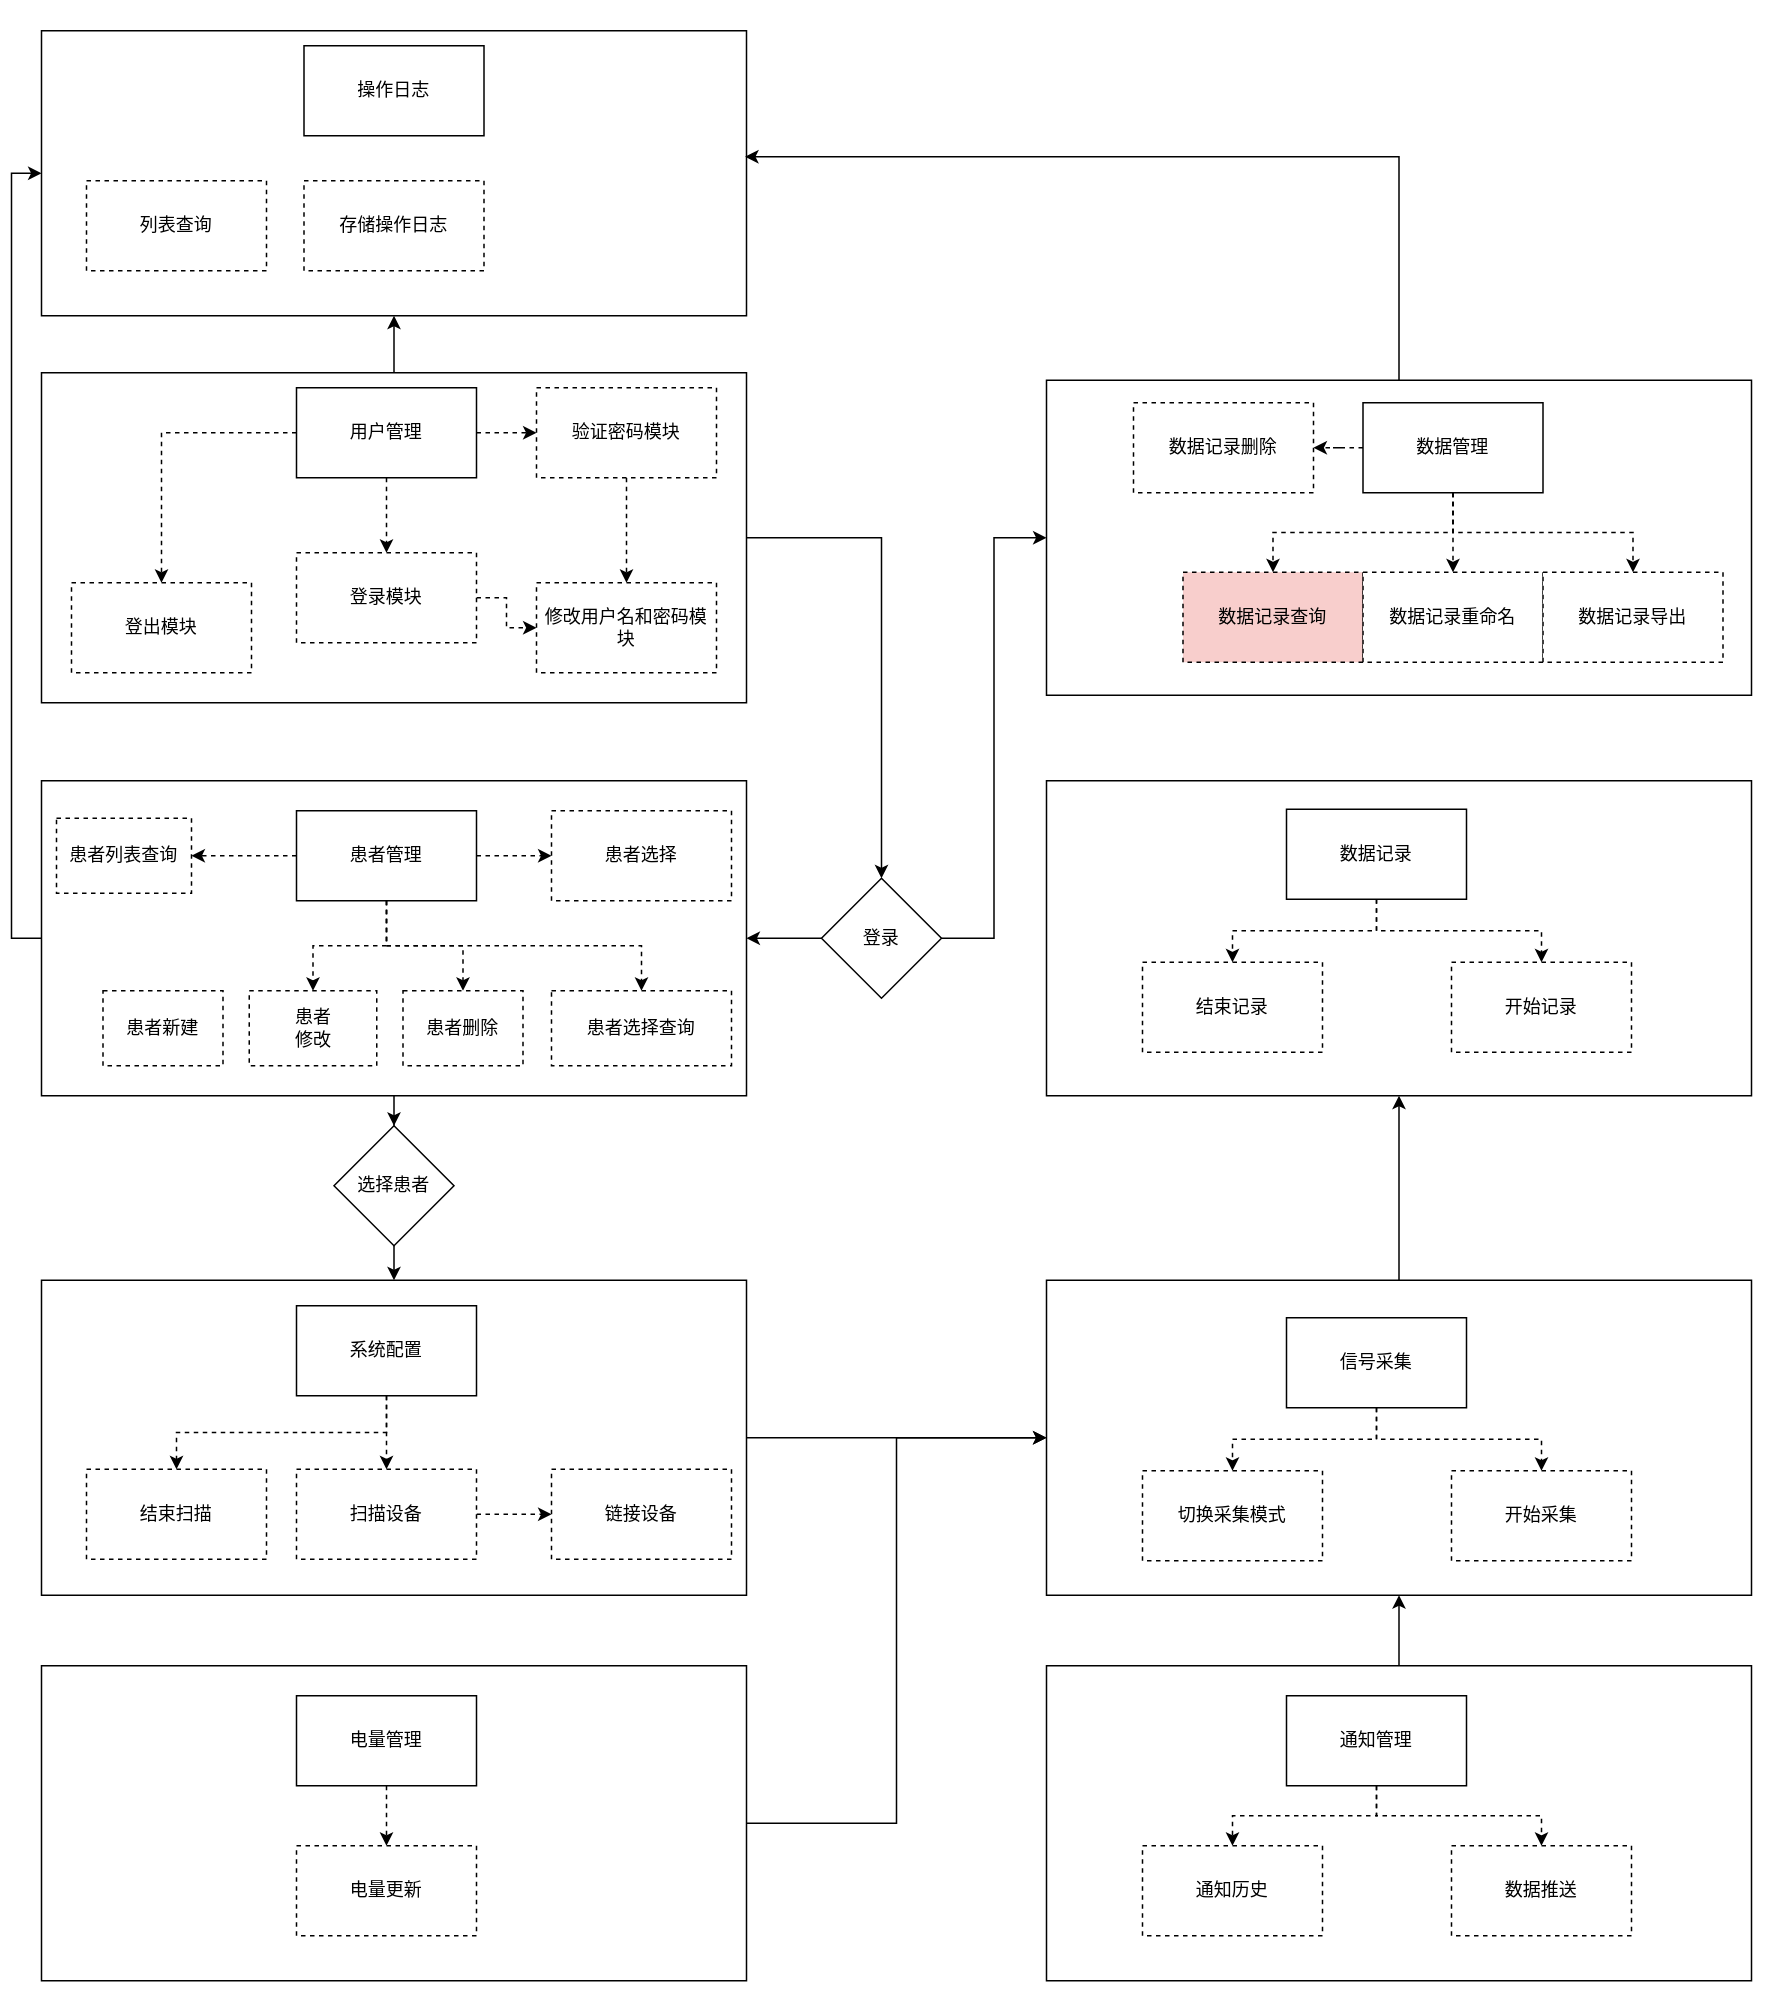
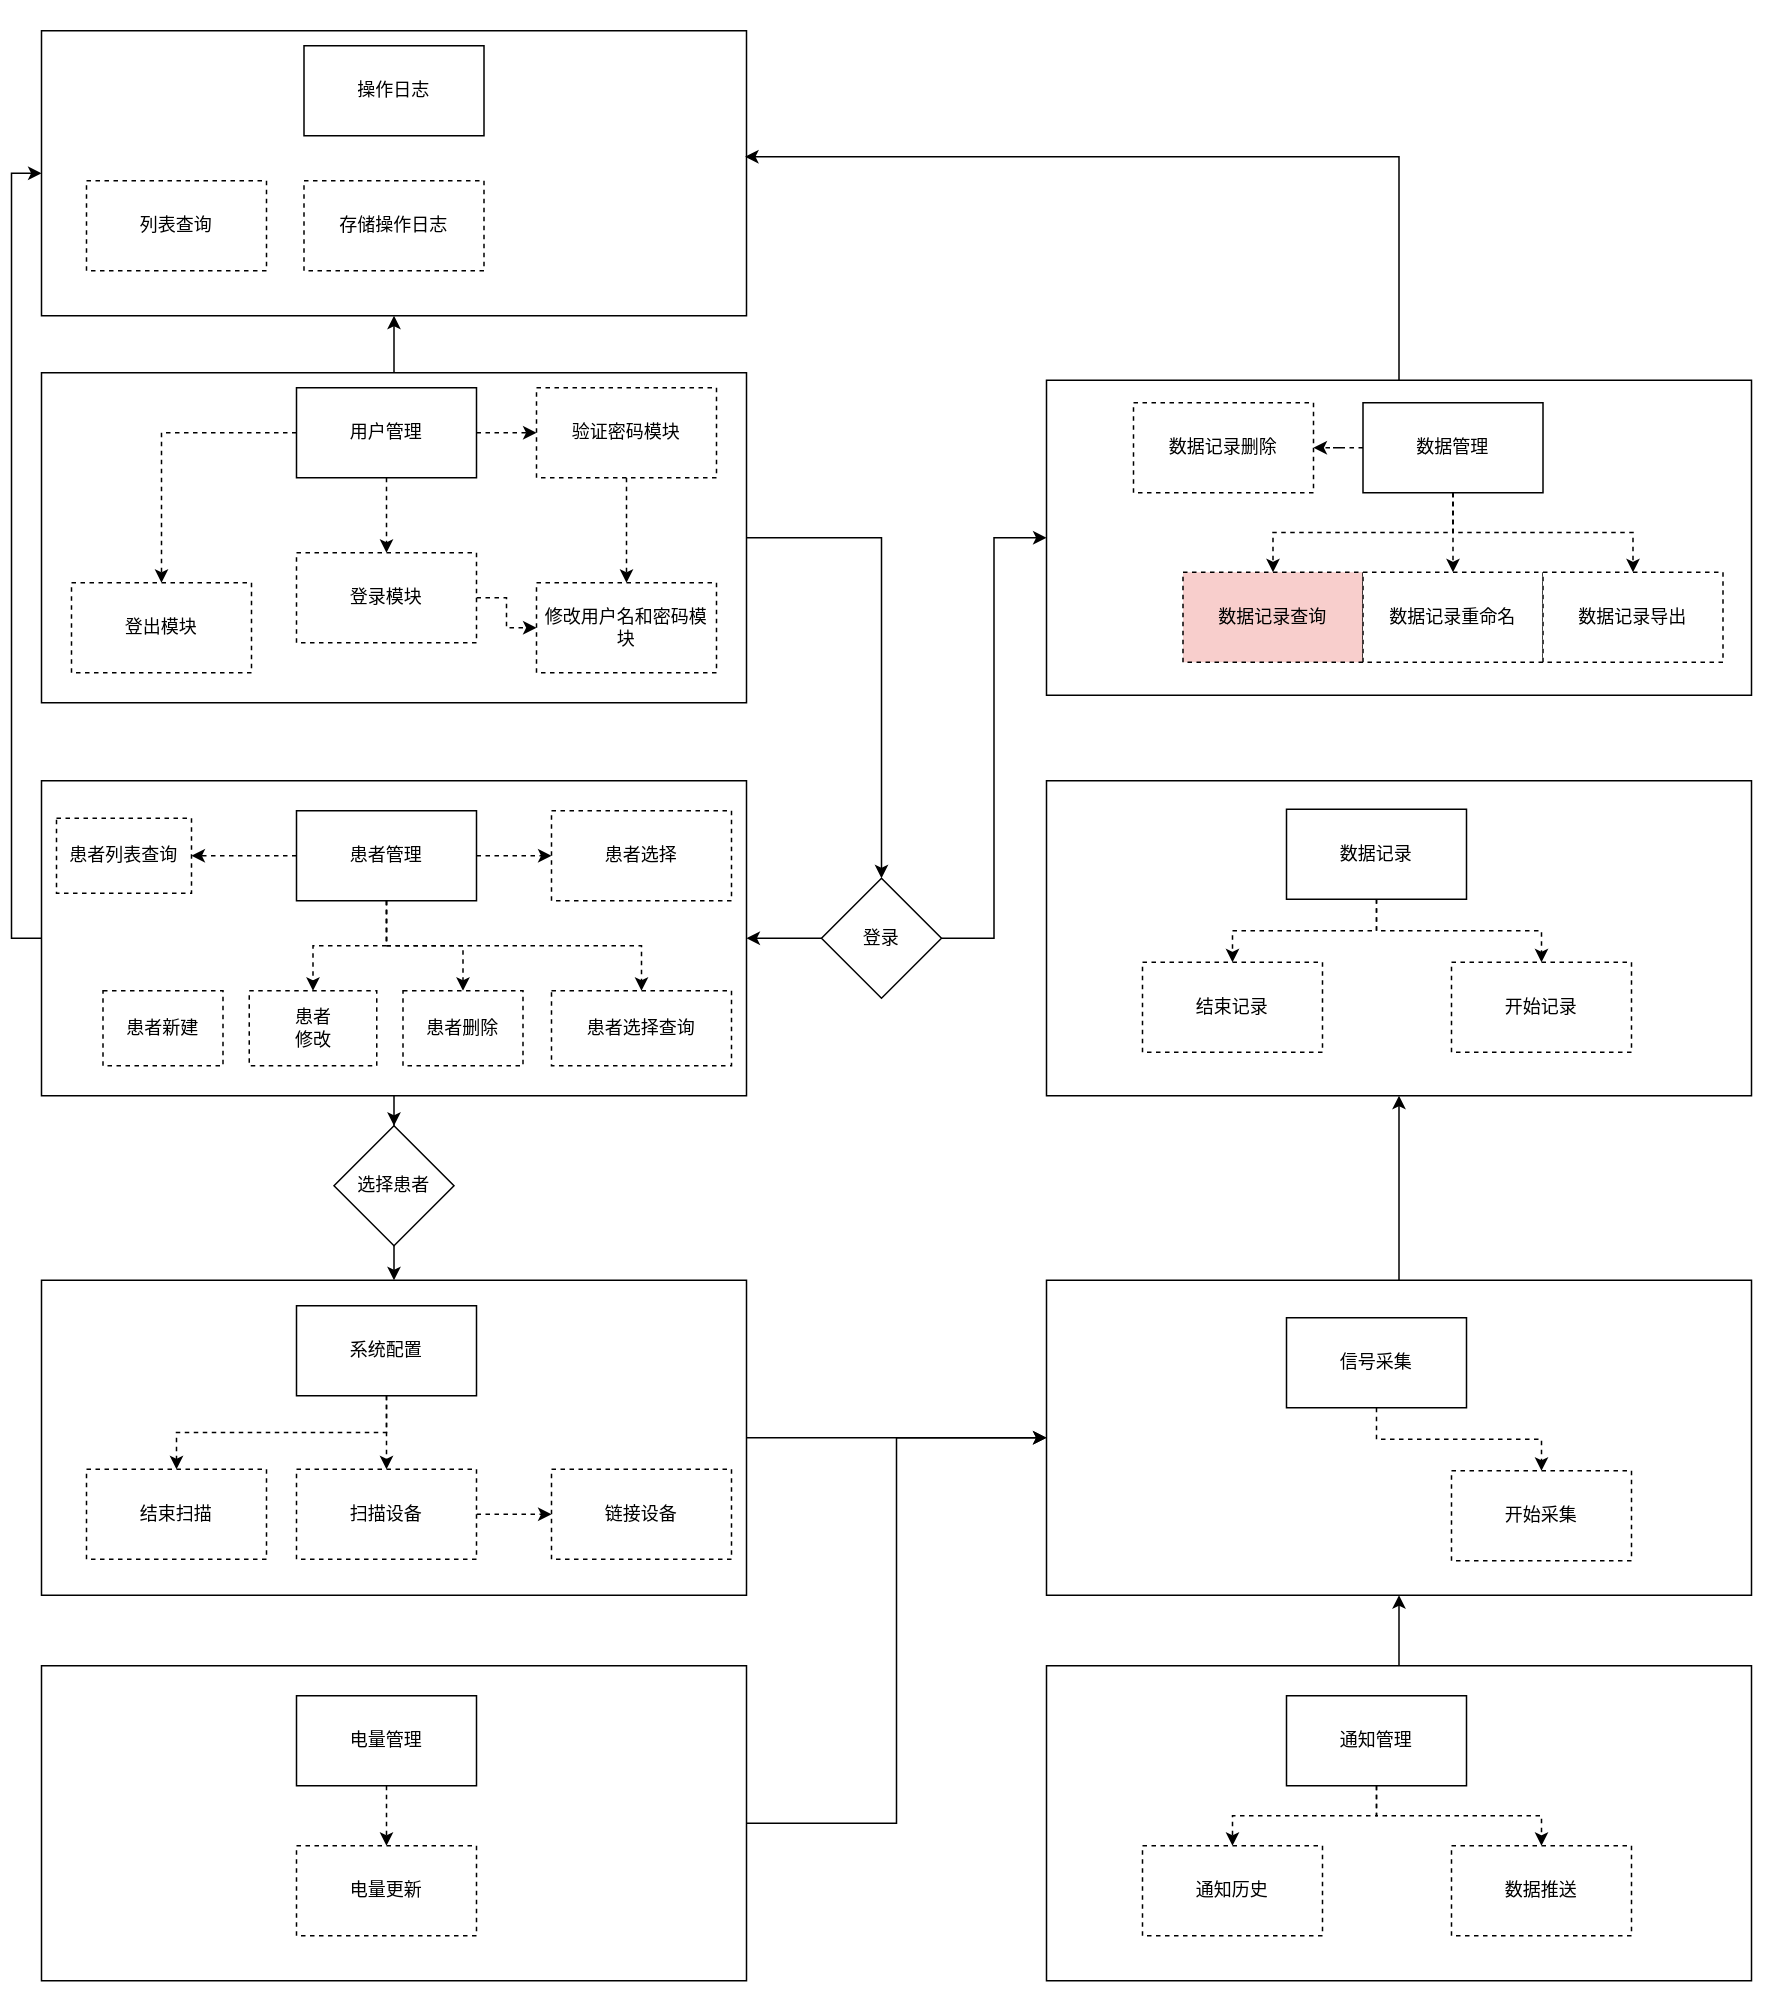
- <mxCell id="57" style="edgeStyle=orthogonalEdgeStyle;rounded=0;orthogonalLoop=1;jettySize=auto;html=1;entryX=0.5;entryY=0;entryDx=0;entryDy=0;dashed=1;" parent="1" source="58" target="59" edge="1"><mxGeometry relative="1" as="geometry" /></mxCell>
- <mxCell id="59" value="切换采集模式" style="rounded=0;whiteSpace=wrap;html=1;dashed=1;" parent="1" vertex="1"><mxGeometry x="754" y="980" width="120" height="60" as="geometry" /></mxCell>
